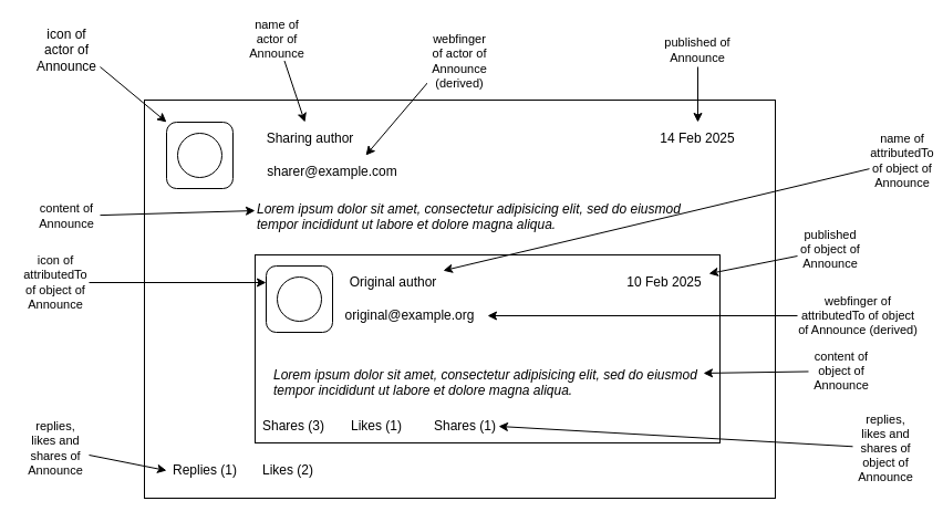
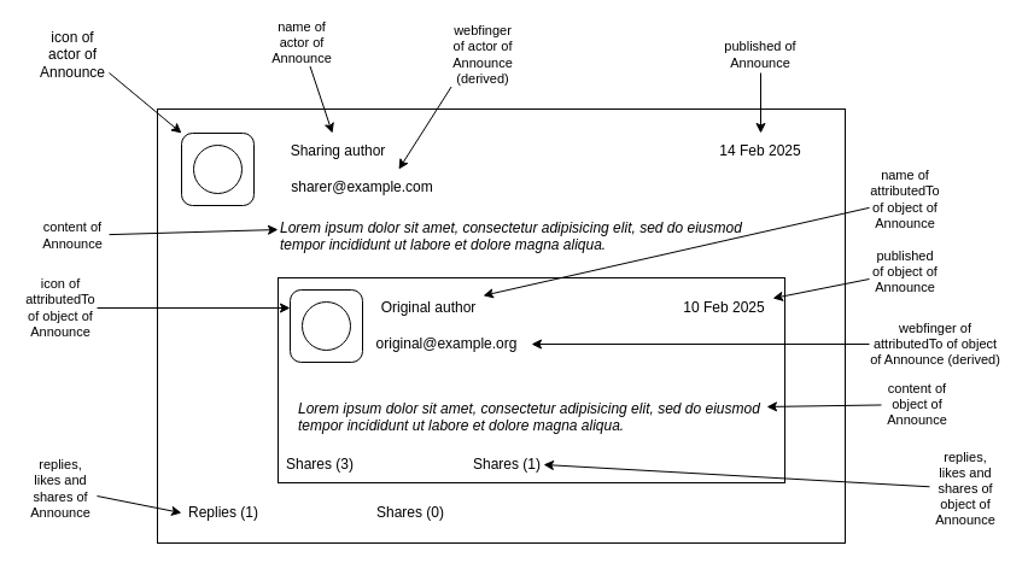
- <mxCell id="29" value="webfinger of actor of Announce (derived)" style="text;html=1;align=center;verticalAlign=middle;whiteSpace=wrap;rounded=0;fontFamily=Helvetica;fontSize=11;fontColor=default;labelBackgroundColor=default;" vertex="1" parent="1"><mxGeometry x="385" y="40" width="60" height="30" as="geometry" /></mxCell>
+ <mxCell id="29" value="webfinger of actor of Announce (derived)" style="text;html=1;align=center;verticalAlign=middle;whiteSpace=wrap;rounded=0;fontFamily=Helvetica;fontSize=11;fontColor=default;labelBackgroundColor=default;" vertex="1" parent="1"><mxGeometry x="370" y="30" width="60" height="30" as="geometry" /></mxCell>
- <mxCell id="37" value="name of attributedTo of object of Announce" style="text;html=1;align=center;verticalAlign=middle;whiteSpace=wrap;rounded=0;fontFamily=Helvetica;fontSize=11;fontColor=default;labelBackgroundColor=default;" vertex="1" parent="1"><mxGeometry x="785" y="130" width="60" height="30" as="geometry" /></mxCell>
+ <mxCell id="37" value="name of attributedTo of object of Announce" style="text;html=1;align=center;verticalAlign=middle;whiteSpace=wrap;rounded=0;fontFamily=Helvetica;fontSize=11;fontColor=default;labelBackgroundColor=default;" vertex="1" parent="1"><mxGeometry x="720" y="150" width="60" height="30" as="geometry" /></mxCell>
- <mxCell id="15" value="Likes (1)" style="text;html=1;align=center;verticalAlign=middle;whiteSpace=wrap;rounded=0;" vertex="1" parent="1"><mxGeometry x="310" y="370" width="60" height="30" as="geometry" /></mxCell>
- <mxCell id="18" value="Likes (2)" style="text;html=1;align=center;verticalAlign=middle;whiteSpace=wrap;rounded=0;" vertex="1" parent="1"><mxGeometry x="230" y="410" width="60" height="30" as="geometry" /></mxCell>
+ <mxCell id="19" value="Shares (0)" style="text;html=1;align=center;verticalAlign=middle;whiteSpace=wrap;rounded=0;" vertex="1" parent="1"><mxGeometry x="310" y="410" width="60" height="30" as="geometry" /></mxCell>
